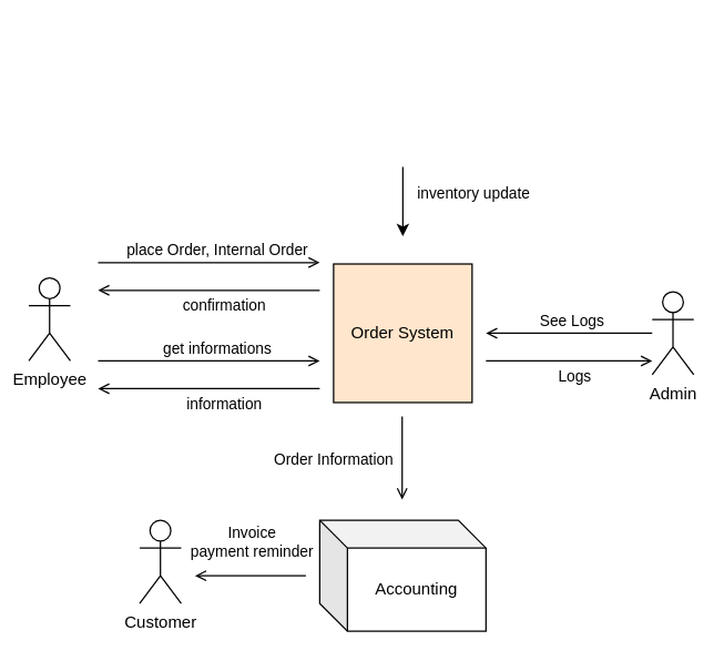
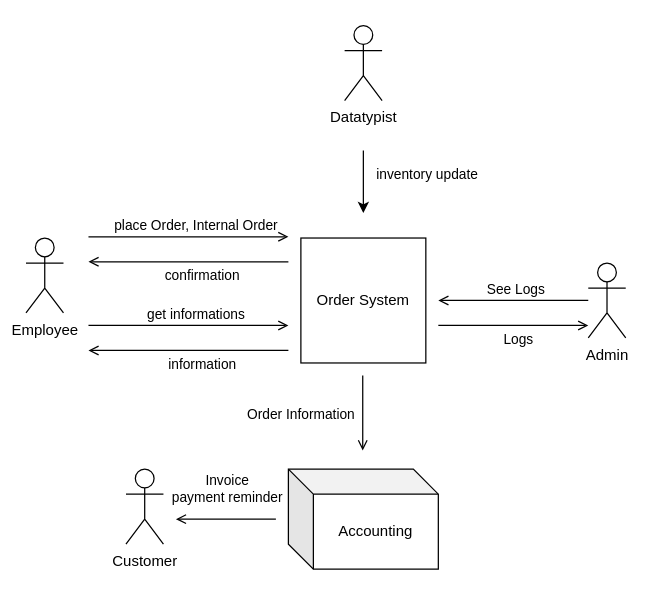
+ <mxCell id="19" value="Datatypist" style="shape=umlActor;verticalLabelPosition=bottom;verticalAlign=top;html=1;outlineConnect=0;" vertex="1" parent="1"><mxGeometry x="275" y="20" width="30" height="60" as="geometry" /></mxCell>
- <mxCell id="7" value="Employee" style="shape=umlActor;verticalLabelPosition=bottom;verticalAlign=top;html=1;outlineConnect=0;" parent="1" vertex="1"><mxGeometry x="20" y="200" width="30" height="60" as="geometry" /></mxCell>
+ <mxCell id="7" value="Employee" style="shape=umlActor;verticalLabelPosition=bottom;verticalAlign=top;html=1;outlineConnect=0;" parent="1" vertex="1"><mxGeometry x="20" y="190" width="30" height="60" as="geometry" /></mxCell>
- <mxCell id="4" value="Order System" style="whiteSpace=wrap;html=1;aspect=fixed;fillColor=#ffe6cc;" parent="1" vertex="1"><mxGeometry x="240" y="190" width="100" height="100" as="geometry" /></mxCell>
+ <mxCell id="4" value="Order System" style="whiteSpace=wrap;html=1;aspect=fixed;" parent="1" vertex="1"><mxGeometry x="240" y="190" width="100" height="100" as="geometry" /></mxCell>
